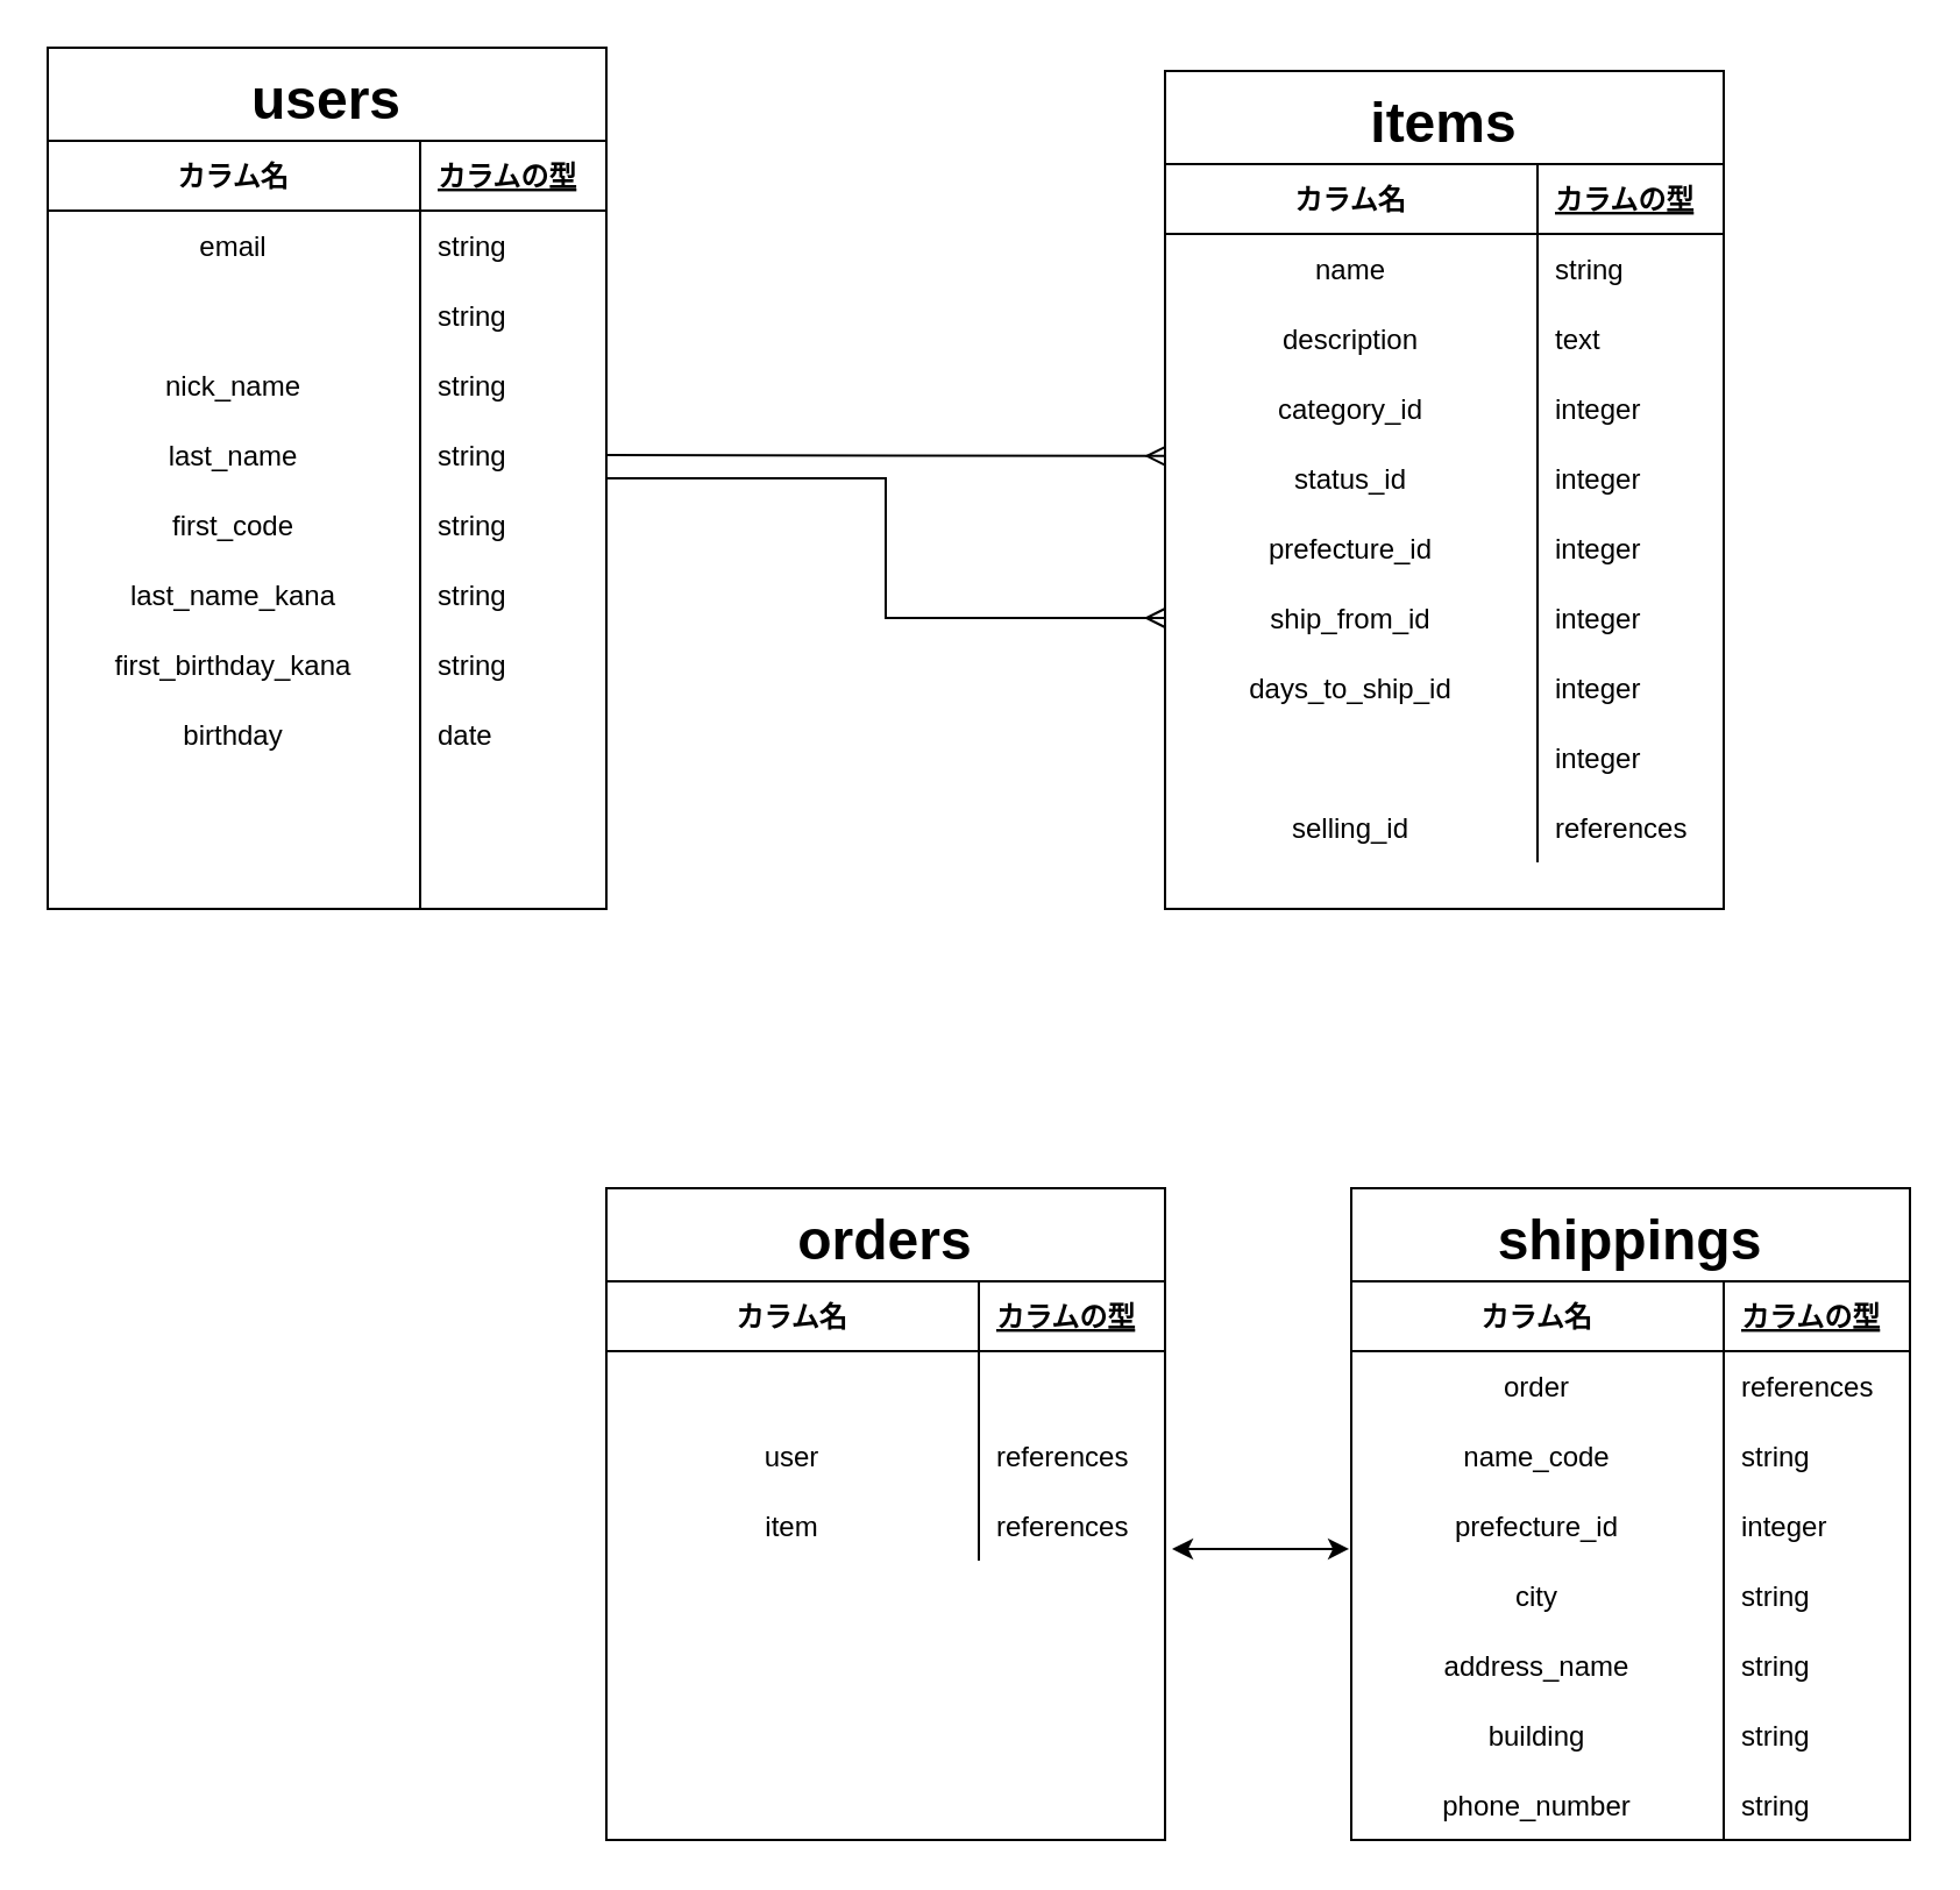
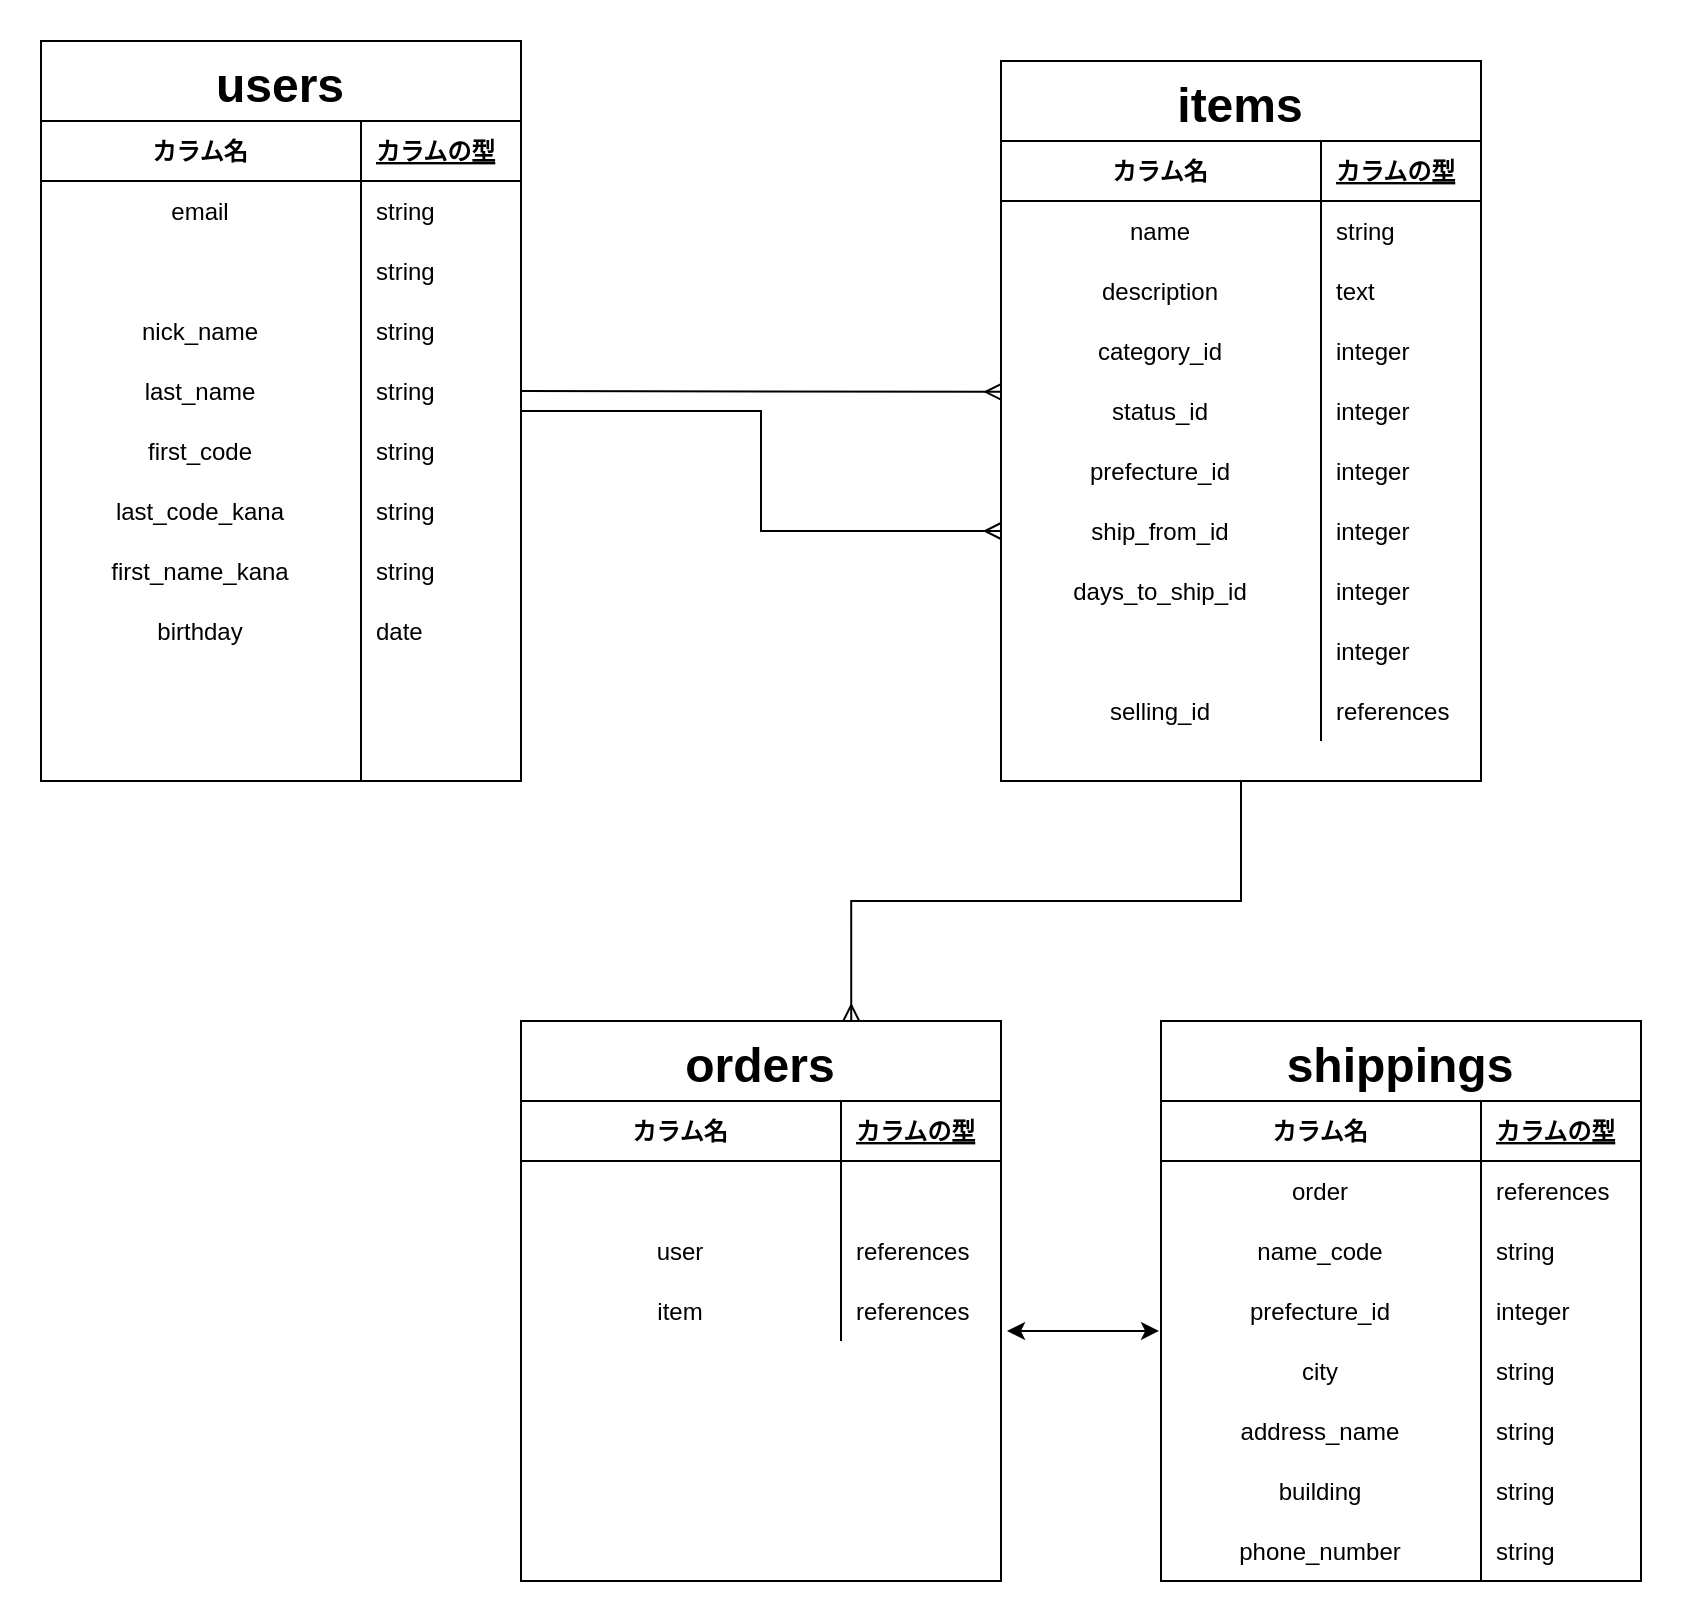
- <mxCell id="22" value="last_name_kana" style="shape=partialRectangle;connectable=0;fillColor=none;top=0;left=0;bottom=0;right=0;editable=1;overflow=hidden;" vertex="1" parent="21"><mxGeometry width="160" height="30" as="geometry" /></mxCell>
+ <mxCell id="22" value="last_code_kana" style="shape=partialRectangle;connectable=0;fillColor=none;top=0;left=0;bottom=0;right=0;editable=1;overflow=hidden;" vertex="1" parent="21"><mxGeometry width="160" height="30" as="geometry" /></mxCell>
- <mxCell id="25" value="first_birthday_kana" style="shape=partialRectangle;connectable=0;fillColor=none;top=0;left=0;bottom=0;right=0;editable=1;overflow=hidden;" vertex="1" parent="24"><mxGeometry width="160" height="30" as="geometry" /></mxCell>
+ <mxCell id="25" value="first_name_kana" style="shape=partialRectangle;connectable=0;fillColor=none;top=0;left=0;bottom=0;right=0;editable=1;overflow=hidden;" vertex="1" parent="24"><mxGeometry width="160" height="30" as="geometry" /></mxCell>
+ <mxCell id="36" style="edgeStyle=orthogonalEdgeStyle;rounded=0;orthogonalLoop=1;jettySize=auto;html=1;startArrow=none;startFill=0;endArrow=ERmany;endFill=0;fontSize=24;entryX=0.688;entryY=0;entryDx=0;entryDy=0;entryPerimeter=0;" edge="1" parent="1" source="37" target="93"><mxGeometry relative="1" as="geometry"><mxPoint x="425" y="500" as="targetPoint" /><Array as="points"><mxPoint x="620" y="450" /><mxPoint x="425" y="450" /></Array></mxGeometry></mxCell>
